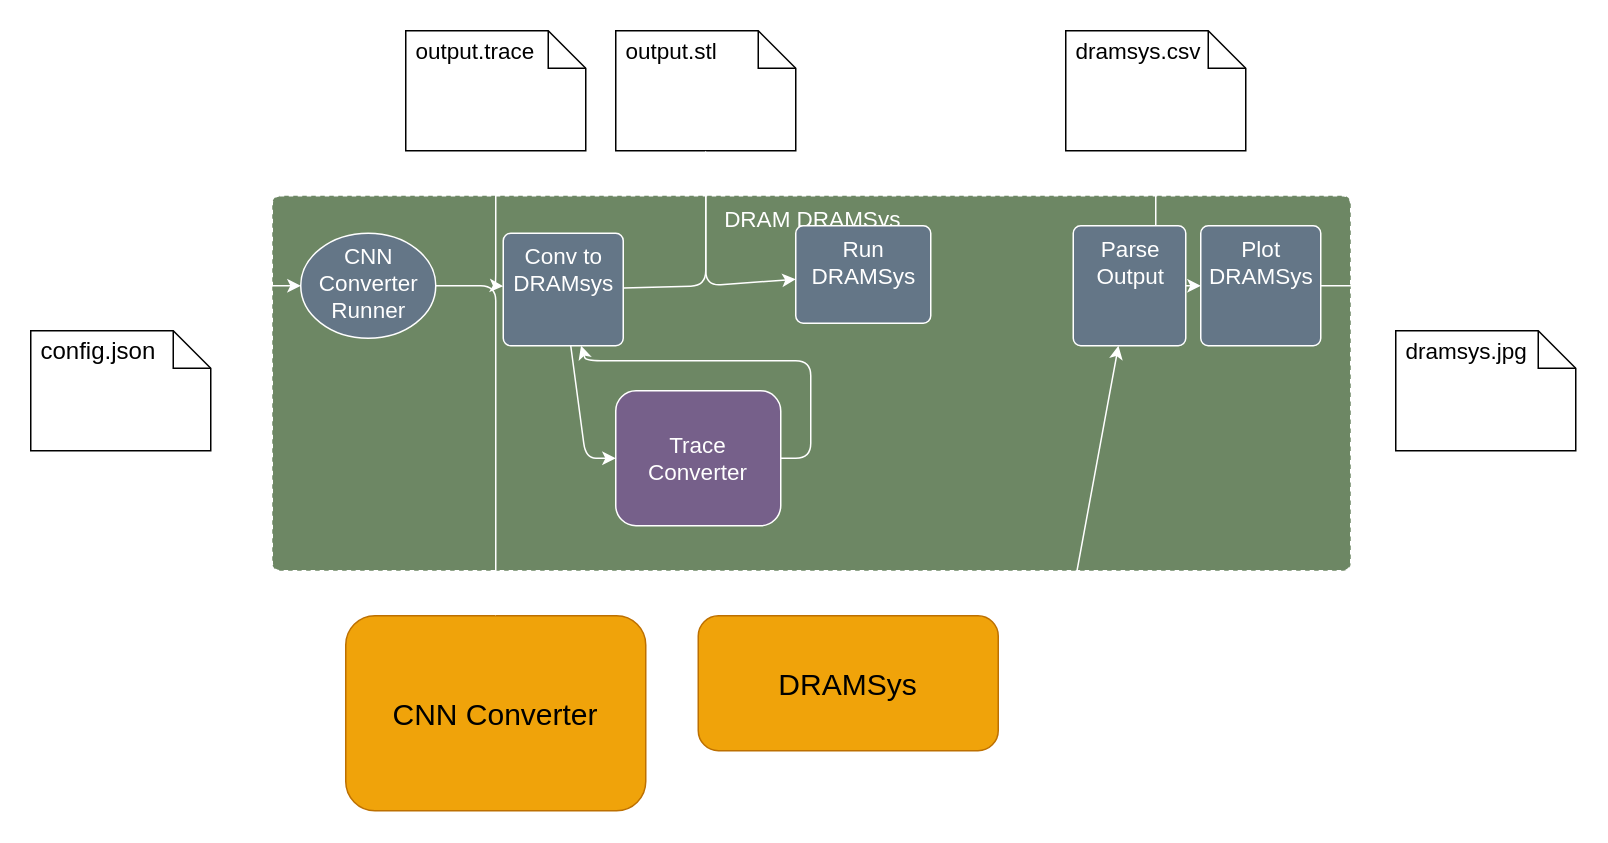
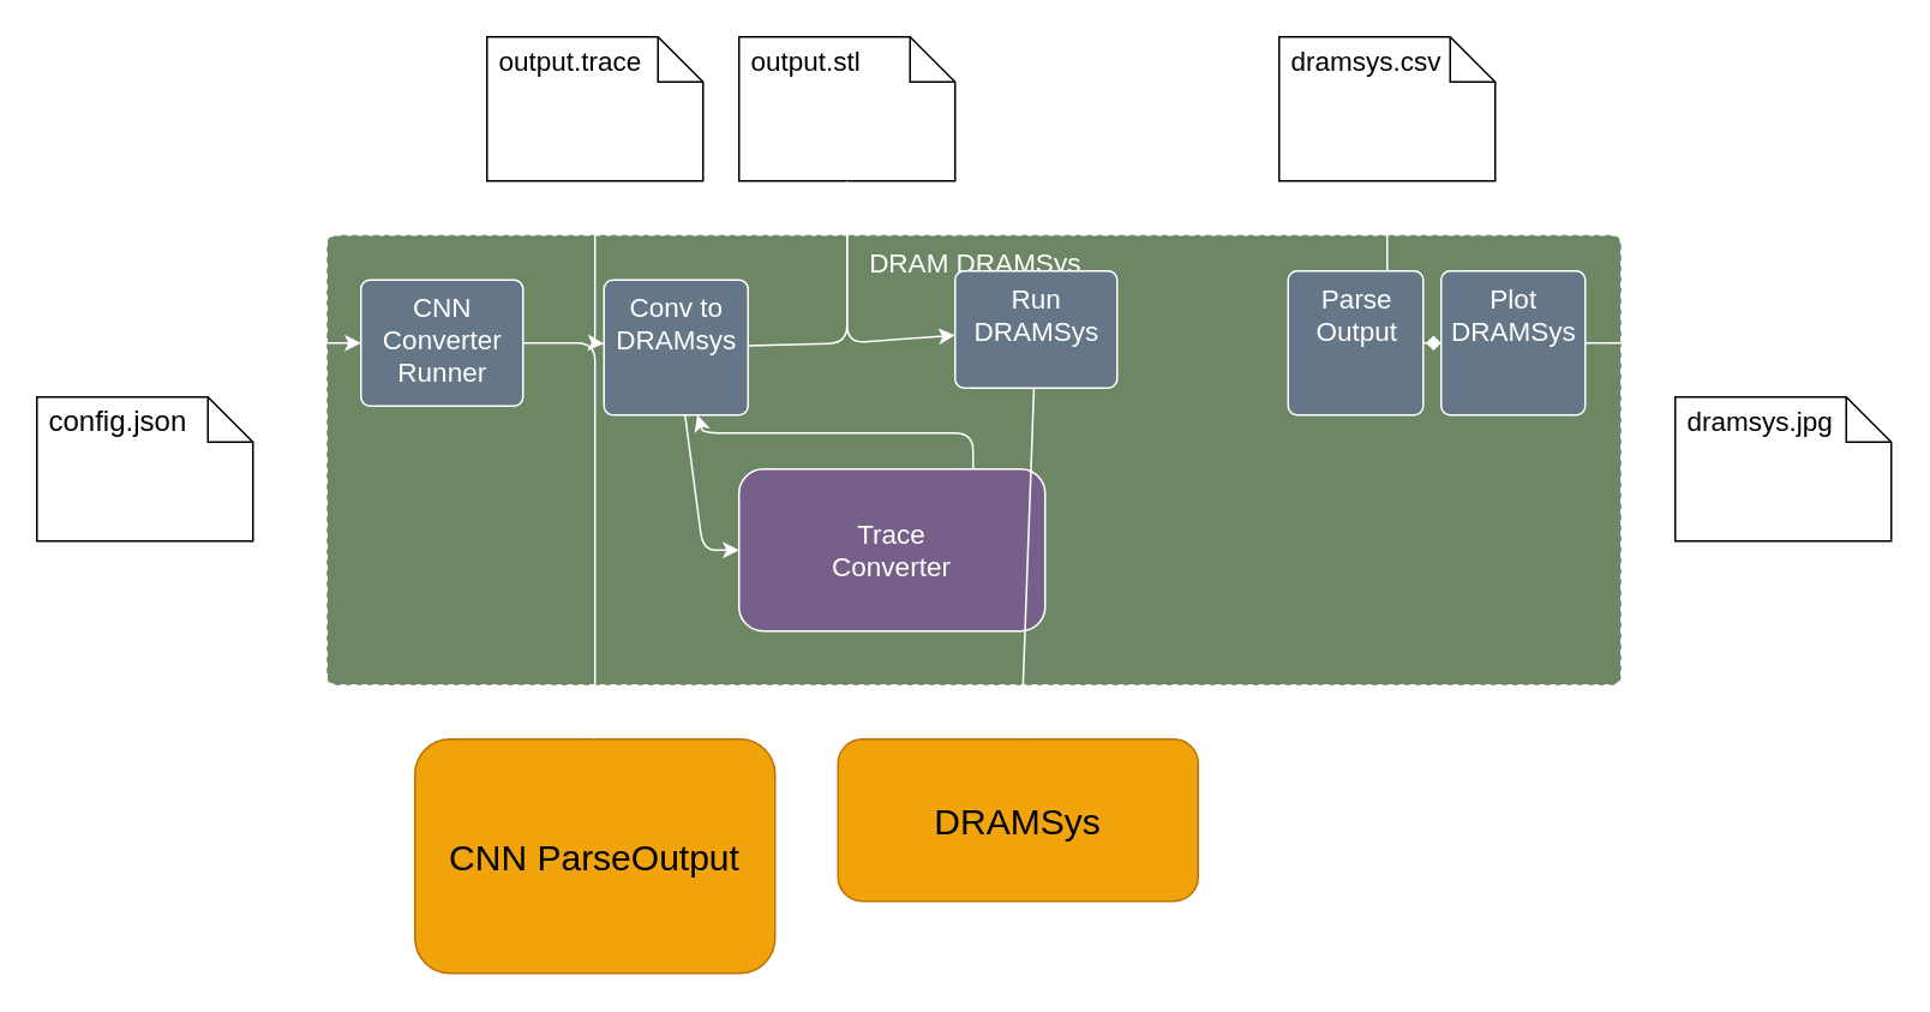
- <mxCell id="28" value="CNN&lt;br style=&quot;font-size: 15px;&quot;&gt;Converter&lt;br style=&quot;font-size: 15px;&quot;&gt;Runner" style="ellipse;html=1;align=center;verticalAlign=top;absoluteArcSize=1;arcSize=10;dashed=0;fillColor=#647687;fontColor=#ffffff;strokeColor=#FFFFFF;fontSize=15;" vertex="1" parent="1"><mxGeometry x="200" y="155" width="90" height="70" as="geometry" /></mxCell>
+ <mxCell id="28" value="CNN&lt;br style=&quot;font-size: 15px;&quot;&gt;Converter&lt;br style=&quot;font-size: 15px;&quot;&gt;Runner" style="html=1;align=center;verticalAlign=top;rounded=1;absoluteArcSize=1;arcSize=10;dashed=0;fillColor=#647687;fontColor=#ffffff;strokeColor=#FFFFFF;fontSize=15;" vertex="1" parent="1"><mxGeometry x="200" y="155" width="90" height="70" as="geometry" /></mxCell>
- <mxCell id="19" style="edgeStyle=none;html=1;fontSize=15;strokeColor=#FFFFFF;" edge="1" parent="1" source="20" target="30"><mxGeometry relative="1" as="geometry" /></mxCell>
+ <mxCell id="19" style="edgeStyle=none;html=1;fontSize=15;strokeColor=#FFFFFF;endArrow=diamond;" edge="1" parent="1" source="20" target="30"><mxGeometry relative="1" as="geometry" /></mxCell>
+ <mxCell id="16" style="edgeStyle=none;html=1;strokeColor=#FFFFFF;" edge="1" parent="1" source="17" target="6"><mxGeometry relative="1" as="geometry" /></mxCell>
- <mxCell id="4" value="Trace&lt;br style=&quot;font-size: 15px;&quot;&gt;Converter" style="rounded=1;whiteSpace=wrap;html=1;fillColor=#76608a;fontColor=#ffffff;strokeColor=#FFFFFF;fontSize=15;" vertex="1" parent="1"><mxGeometry x="410" y="260" width="110" height="90" as="geometry" /></mxCell>
+ <mxCell id="4" value="Trace&lt;br style=&quot;font-size: 15px;&quot;&gt;Converter" style="rounded=1;whiteSpace=wrap;html=1;fillColor=#76608a;fontColor=#ffffff;strokeColor=#FFFFFF;fontSize=15;" vertex="1" parent="1"><mxGeometry x="410" y="260" width="170" height="90" as="geometry" /></mxCell>
- <mxCell id="5" style="edgeStyle=none;html=1;strokeColor=#FFFFFF;" edge="1" parent="1" source="6" target="20"><mxGeometry relative="1" as="geometry"><Array as="points"><mxPoint x="700" y="475" /></Array></mxGeometry></mxCell>
- <mxCell id="23" value="CNN Converter" style="rounded=1;whiteSpace=wrap;html=1;fillColor=#f0a30a;fontColor=#000000;strokeColor=#BD7000;fontSize=20;" vertex="1" parent="1"><mxGeometry y="410" width="200" height="130" as="geometry" x="230" /></mxCell>
+ <mxCell id="23" value="CNN ParseOutput" style="rounded=1;whiteSpace=wrap;html=1;fillColor=#f0a30a;fontColor=#000000;strokeColor=#BD7000;fontSize=20;" vertex="1" parent="1"><mxGeometry y="410" width="200" height="130" as="geometry" x="230" /></mxCell>
